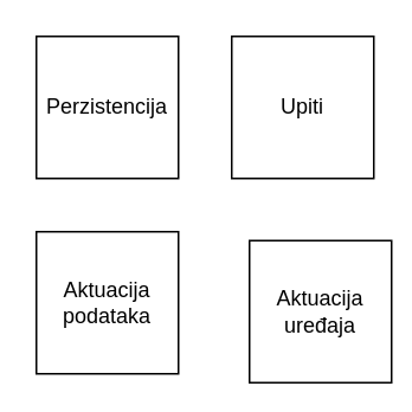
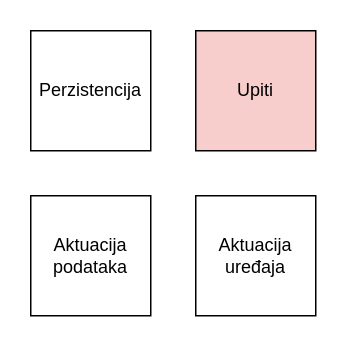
- <mxCell id="3" value="Upiti" style="whiteSpace=wrap;html=1;aspect=fixed;" vertex="1" parent="1"><mxGeometry x="130" y="20" width="80" height="80" as="geometry" /></mxCell>
+ <mxCell id="3" value="Upiti" style="whiteSpace=wrap;html=1;aspect=fixed;fillColor=#f8cecc;" vertex="1" parent="1"><mxGeometry x="130" y="20" width="80" height="80" as="geometry" /></mxCell>
- <mxCell id="5" value="Aktuacija uređaja" style="whiteSpace=wrap;html=1;aspect=fixed;" vertex="1" parent="1"><mxGeometry x="140" y="135" width="80" height="80" as="geometry" /></mxCell>
+ <mxCell id="5" value="Aktuacija uređaja" style="whiteSpace=wrap;html=1;aspect=fixed;" vertex="1" parent="1"><mxGeometry x="130" y="130" width="80" height="80" as="geometry" /></mxCell>
